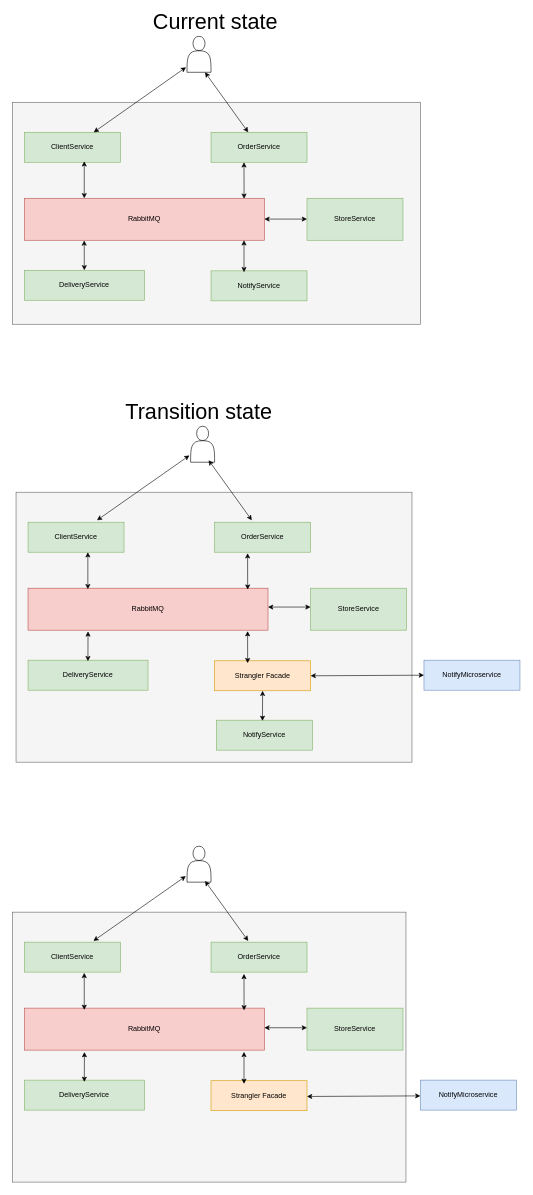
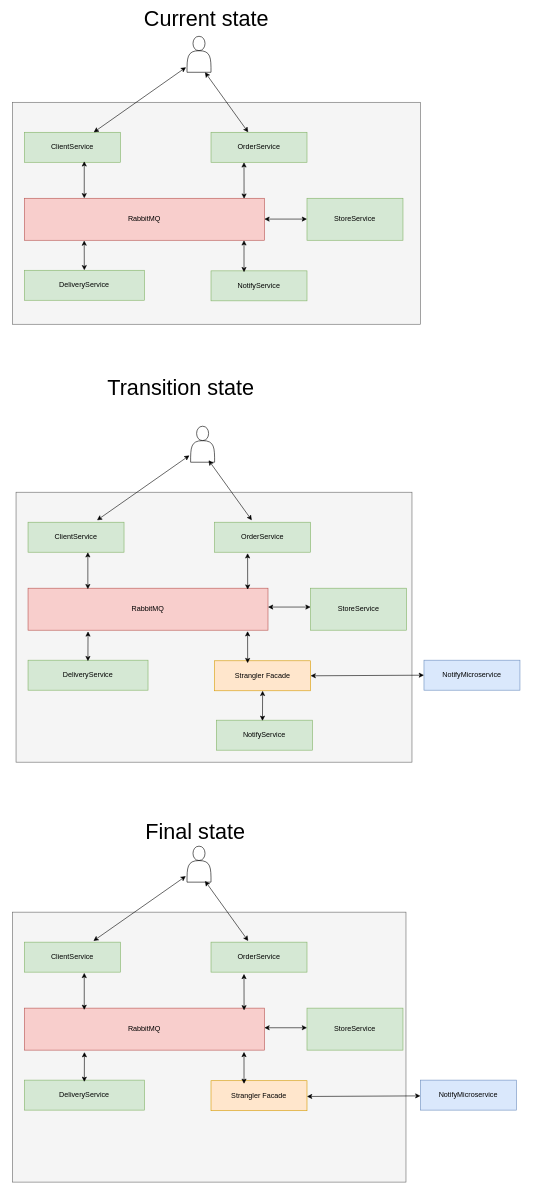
- <mxCell id="17" value="Current state" style="text;html=1;align=center;verticalAlign=middle;whiteSpace=wrap;rounded=0;fontSize=36;" parent="1" vertex="1"><mxGeometry x="236" y="20" width="245" height="30" as="geometry" /></mxCell>
+ <mxCell id="17" value="Current state" style="text;html=1;align=center;verticalAlign=middle;whiteSpace=wrap;rounded=0;fontSize=36;" parent="1" vertex="1"><mxGeometry x="221" y="15" width="245" height="30" as="geometry" /></mxCell>
- <mxCell id="26" value="Transition state" style="text;html=1;align=center;verticalAlign=middle;whiteSpace=wrap;rounded=0;fontSize=36;" parent="1" vertex="1"><mxGeometry x="174" y="670" width="314" height="30" as="geometry" /></mxCell>
+ <mxCell id="26" value="Transition state" style="text;html=1;align=center;verticalAlign=middle;whiteSpace=wrap;rounded=0;fontSize=36;" parent="1" vertex="1"><mxGeometry x="144" y="630" width="314" height="30" as="geometry" /></mxCell>
+ <mxCell id="39" value="Final state" style="text;html=1;align=center;verticalAlign=middle;whiteSpace=wrap;rounded=0;fontSize=36;" parent="1" vertex="1"><mxGeometry x="168" y="1370" width="314" height="30" as="geometry" /></mxCell>
